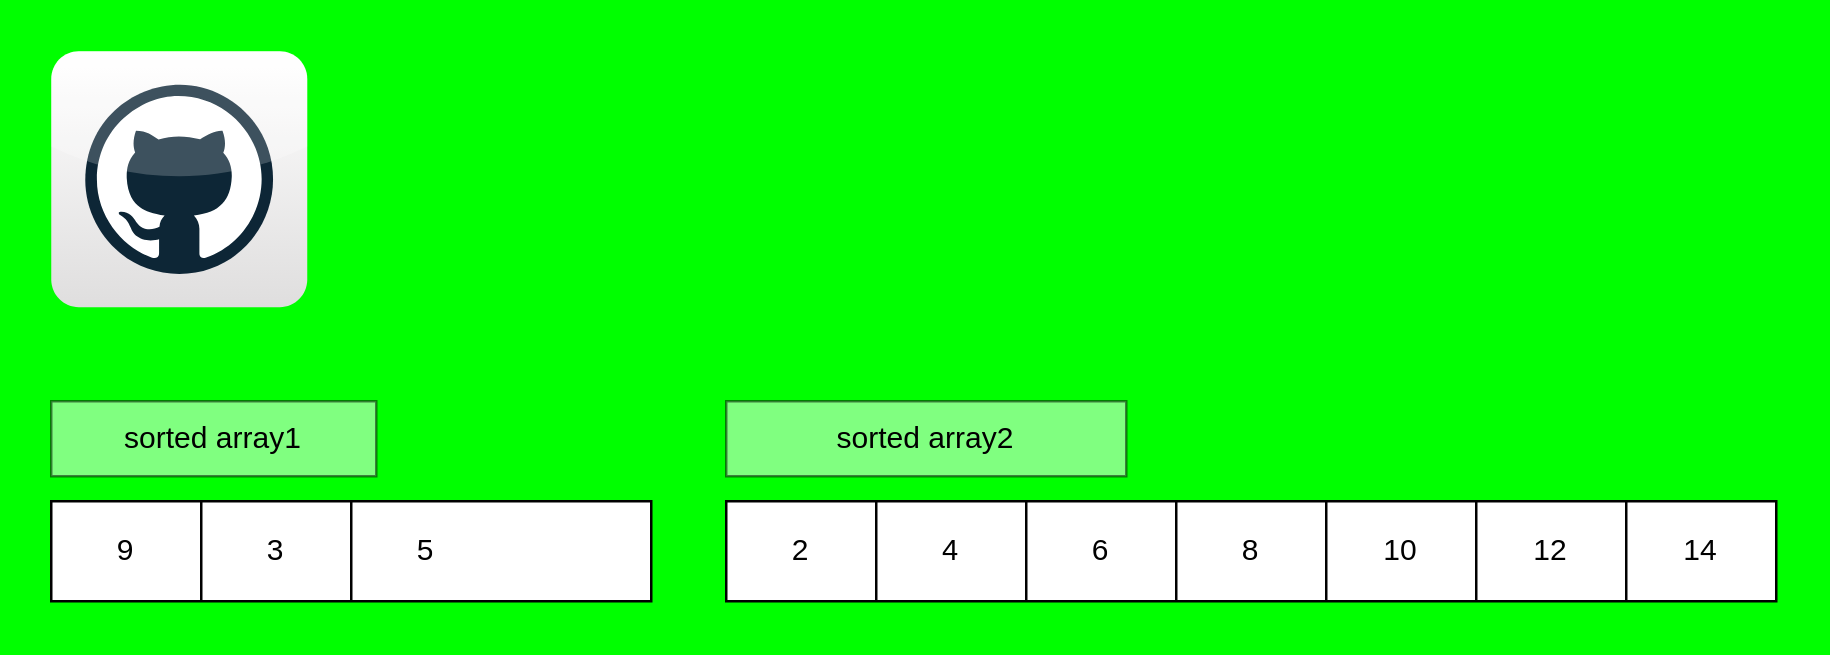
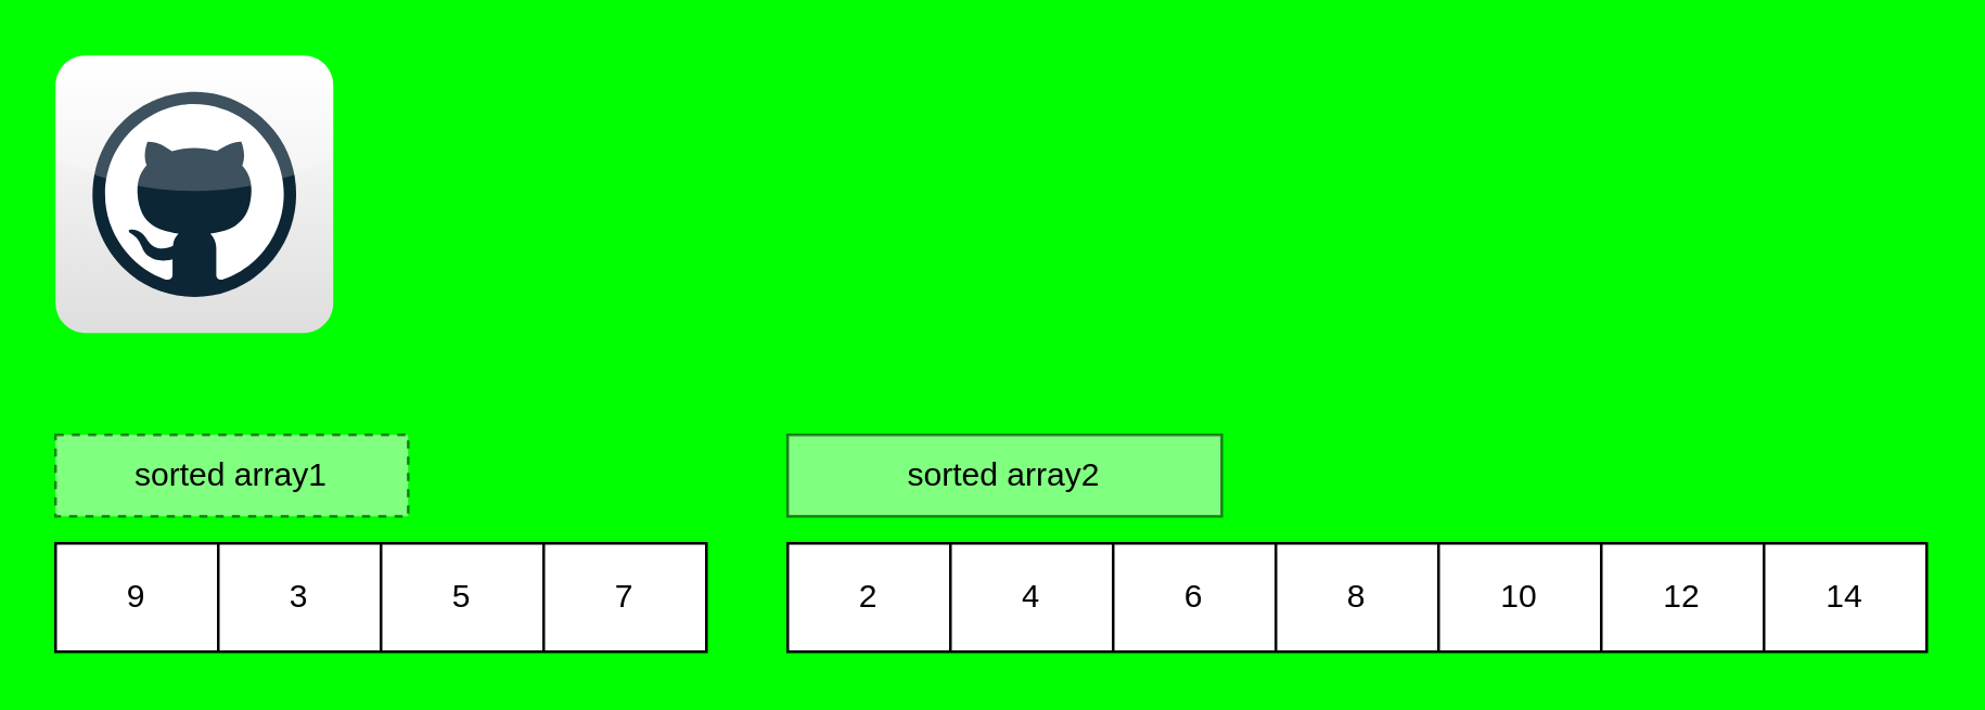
- <mxCell id="18" value="sorted array1" style="whiteSpace=wrap;html=1;strokeWidth=1;opacity=50;" parent="1" vertex="1"><mxGeometry x="20" y="160" width="130" height="30" as="geometry" /></mxCell>
+ <mxCell id="18" value="sorted array1" style="whiteSpace=wrap;html=1;strokeWidth=1;opacity=50;dashed=1;" parent="1" vertex="1"><mxGeometry x="20" y="160" width="130" height="30" as="geometry" /></mxCell>
+ <mxCell id="8" value="7" style="shape=partialRectangle;html=1;whiteSpace=wrap;connectable=0;overflow=hidden;fillColor=none;top=0;left=0;bottom=0;right=0;pointerEvents=1;" parent="4" vertex="1"><mxGeometry x="180" width="60" height="40" as="geometry" /></mxCell>
